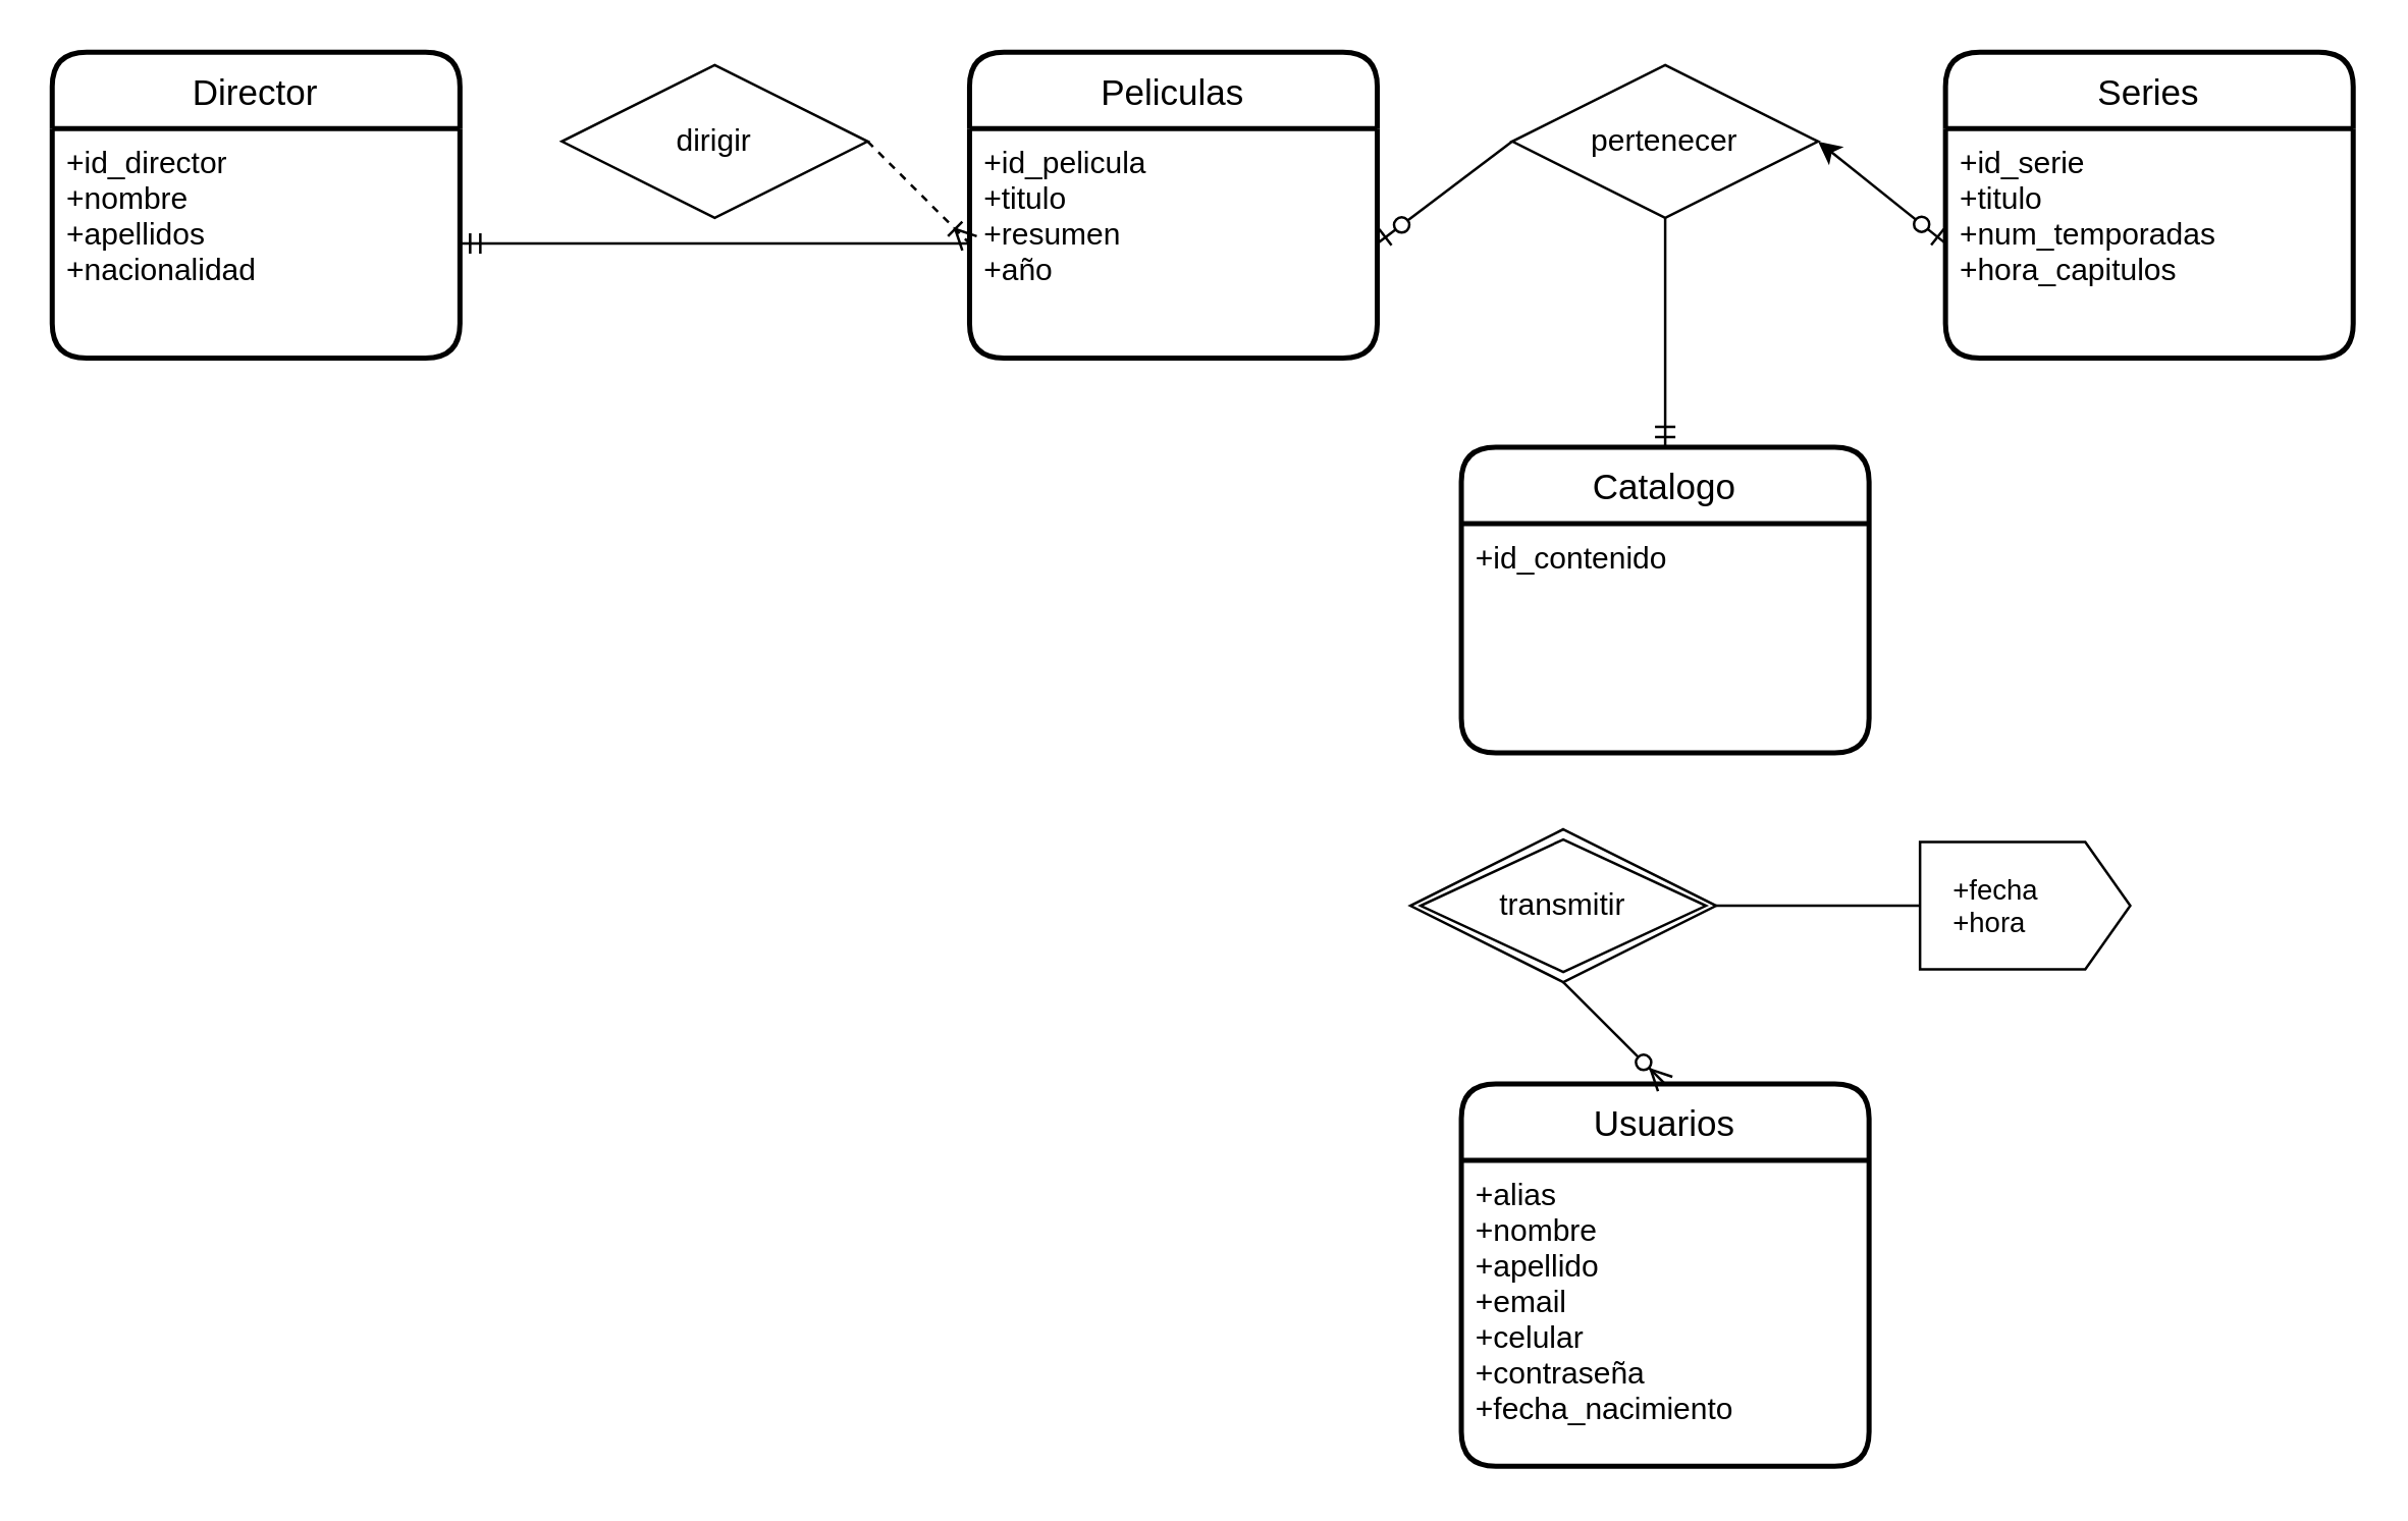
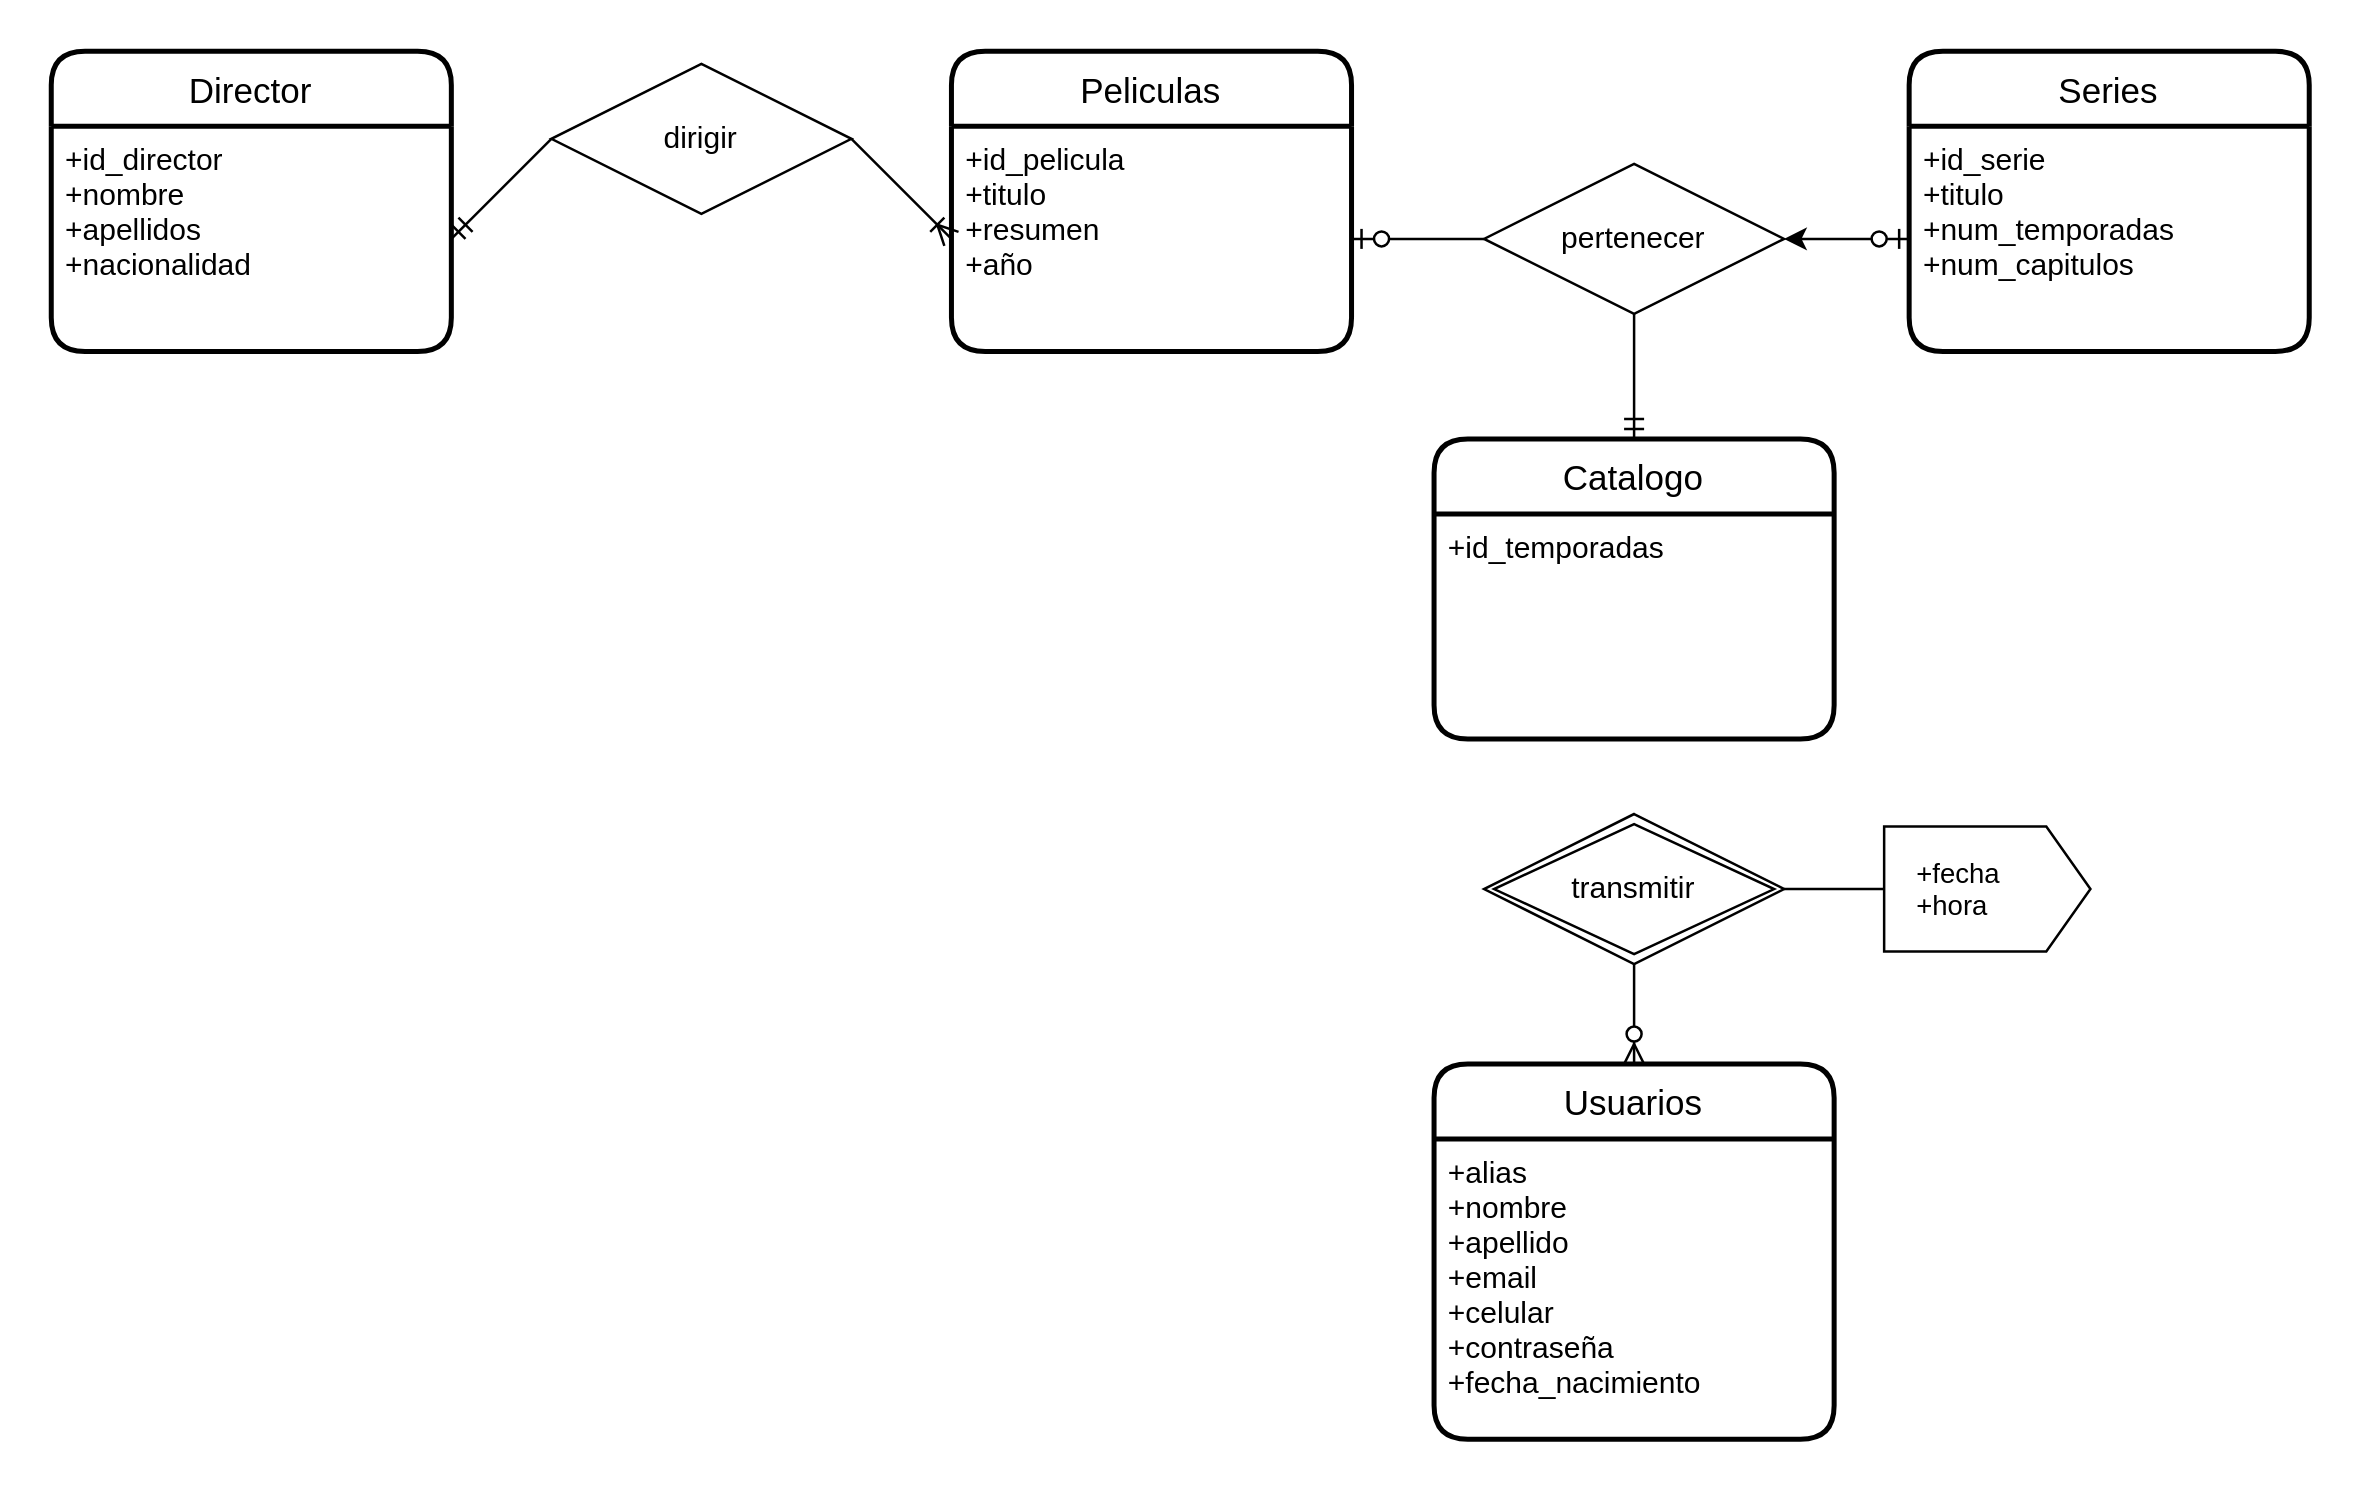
- <mxCell id="9" value="pertenecer" style="shape=rhombus;perimeter=rhombusPerimeter;whiteSpace=wrap;html=1;align=center;" vertex="1" parent="1"><mxGeometry x="593" y="25" width="120" height="60" as="geometry" /></mxCell>
+ <mxCell id="9" value="pertenecer" style="shape=rhombus;perimeter=rhombusPerimeter;whiteSpace=wrap;html=1;align=center;" vertex="1" parent="1"><mxGeometry x="593" y="65" width="120" height="60" as="geometry" /></mxCell>
- <mxCell id="3" value="+id_serie&#10;+titulo&#10;+num_temporadas&#10;+hora_capitulos" style="align=left;strokeColor=none;fillColor=none;spacingLeft=4;fontSize=12;verticalAlign=top;resizable=0;rotatable=0;part=1;fontStyle=0" vertex="1" parent="2"><mxGeometry y="30" width="160" height="90" as="geometry" /></mxCell>
+ <mxCell id="3" value="+id_serie&#10;+titulo&#10;+num_temporadas&#10;+num_capitulos" style="align=left;strokeColor=none;fillColor=none;spacingLeft=4;fontSize=12;verticalAlign=top;resizable=0;rotatable=0;part=1;fontStyle=0" vertex="1" parent="2"><mxGeometry y="30" width="160" height="90" as="geometry" /></mxCell>
- <mxCell id="19" value="" style="endArrow=ERoneToMany;html=1;rounded=0;strokeColor=#000000;endFill=0;exitX=1;exitY=0.5;exitDx=0;exitDy=0;entryX=0;entryY=0.5;entryDx=0;entryDy=0;dashed=1;" edge="1" parent="1" source="8" target="5"><mxGeometry relative="1" as="geometry"><mxPoint x="180" y="195" as="sourcePoint" /><mxPoint x="340" y="195" as="targetPoint" /></mxGeometry></mxCell>
+ <mxCell id="19" value="" style="endArrow=ERoneToMany;html=1;rounded=0;strokeColor=#000000;endFill=0;exitX=1;exitY=0.5;exitDx=0;exitDy=0;entryX=0;entryY=0.5;entryDx=0;entryDy=0;" edge="1" parent="1" source="8" target="5"><mxGeometry relative="1" as="geometry"><mxPoint x="180" y="195" as="sourcePoint" /><mxPoint x="340" y="195" as="targetPoint" /></mxGeometry></mxCell>
- <mxCell id="20" value="" style="endArrow=none;html=1;rounded=0;strokeColor=#000000;endFill=0;startArrow=ERmandOne;startFill=0;exitX=1;exitY=0.5;exitDx=0;exitDy=0;" edge="1" parent="1" source="7" target="5"><mxGeometry relative="1" as="geometry"><mxPoint x="160" y="115" as="sourcePoint" /><mxPoint x="350" y="245" as="targetPoint" /></mxGeometry></mxCell>
+ <mxCell id="20" value="" style="endArrow=none;html=1;rounded=0;strokeColor=#000000;endFill=0;startArrow=ERmandOne;startFill=0;entryX=0;entryY=0.5;entryDx=0;entryDy=0;exitX=1;exitY=0.5;exitDx=0;exitDy=0;" edge="1" parent="1" source="7" target="8"><mxGeometry relative="1" as="geometry"><mxPoint x="160" y="115" as="sourcePoint" /><mxPoint x="350" y="245" as="targetPoint" /></mxGeometry></mxCell>
- <mxCell id="13" value="+id_contenido" style="align=left;strokeColor=none;fillColor=none;spacingLeft=4;fontSize=12;verticalAlign=top;resizable=0;rotatable=0;part=1;" vertex="1" parent="12"><mxGeometry y="30" width="160" height="90" as="geometry" /></mxCell>
+ <mxCell id="13" value="+id_temporadas" style="align=left;strokeColor=none;fillColor=none;spacingLeft=4;fontSize=12;verticalAlign=top;resizable=0;rotatable=0;part=1;" vertex="1" parent="12"><mxGeometry y="30" width="160" height="90" as="geometry" /></mxCell>
- <mxCell id="15" value="transmitir" style="shape=rhombus;double=1;perimeter=rhombusPerimeter;whiteSpace=wrap;html=1;align=center;" vertex="1" parent="1"><mxGeometry x="553" y="325" width="120" height="60" as="geometry" /></mxCell>
+ <mxCell id="15" value="transmitir" style="shape=rhombus;double=1;perimeter=rhombusPerimeter;whiteSpace=wrap;html=1;align=center;" vertex="1" parent="1"><mxGeometry x="593" y="325" width="120" height="60" as="geometry" /></mxCell>
